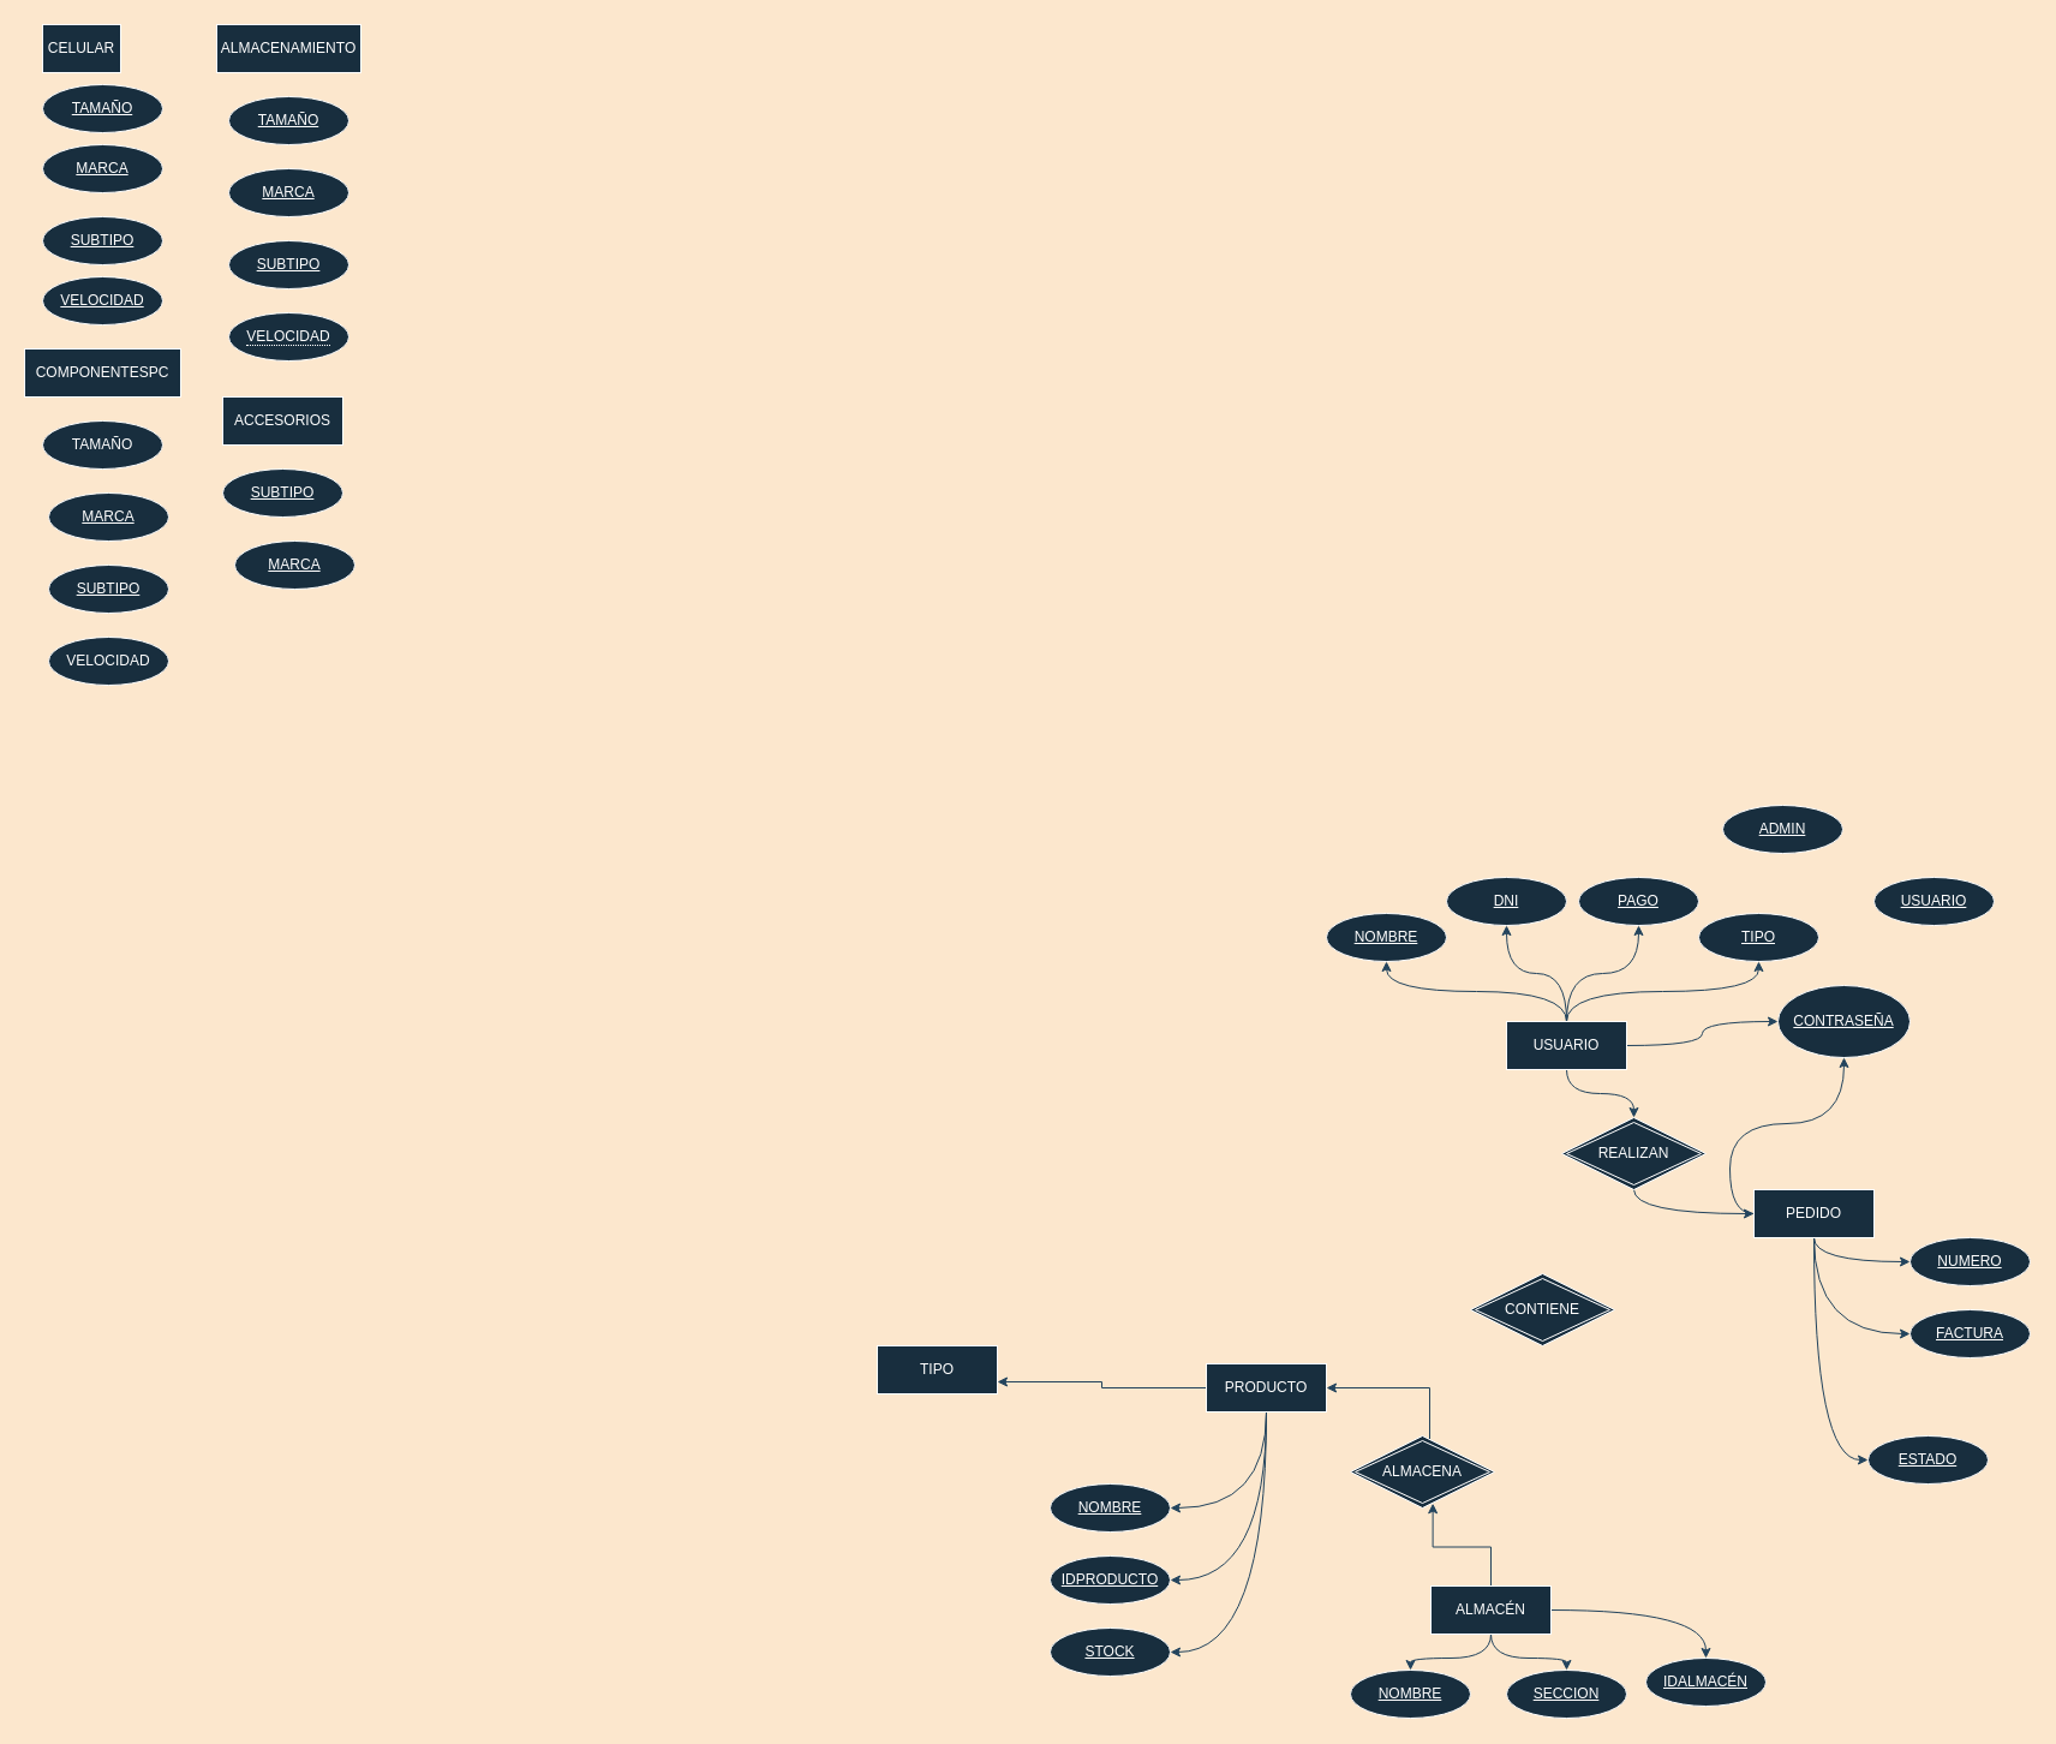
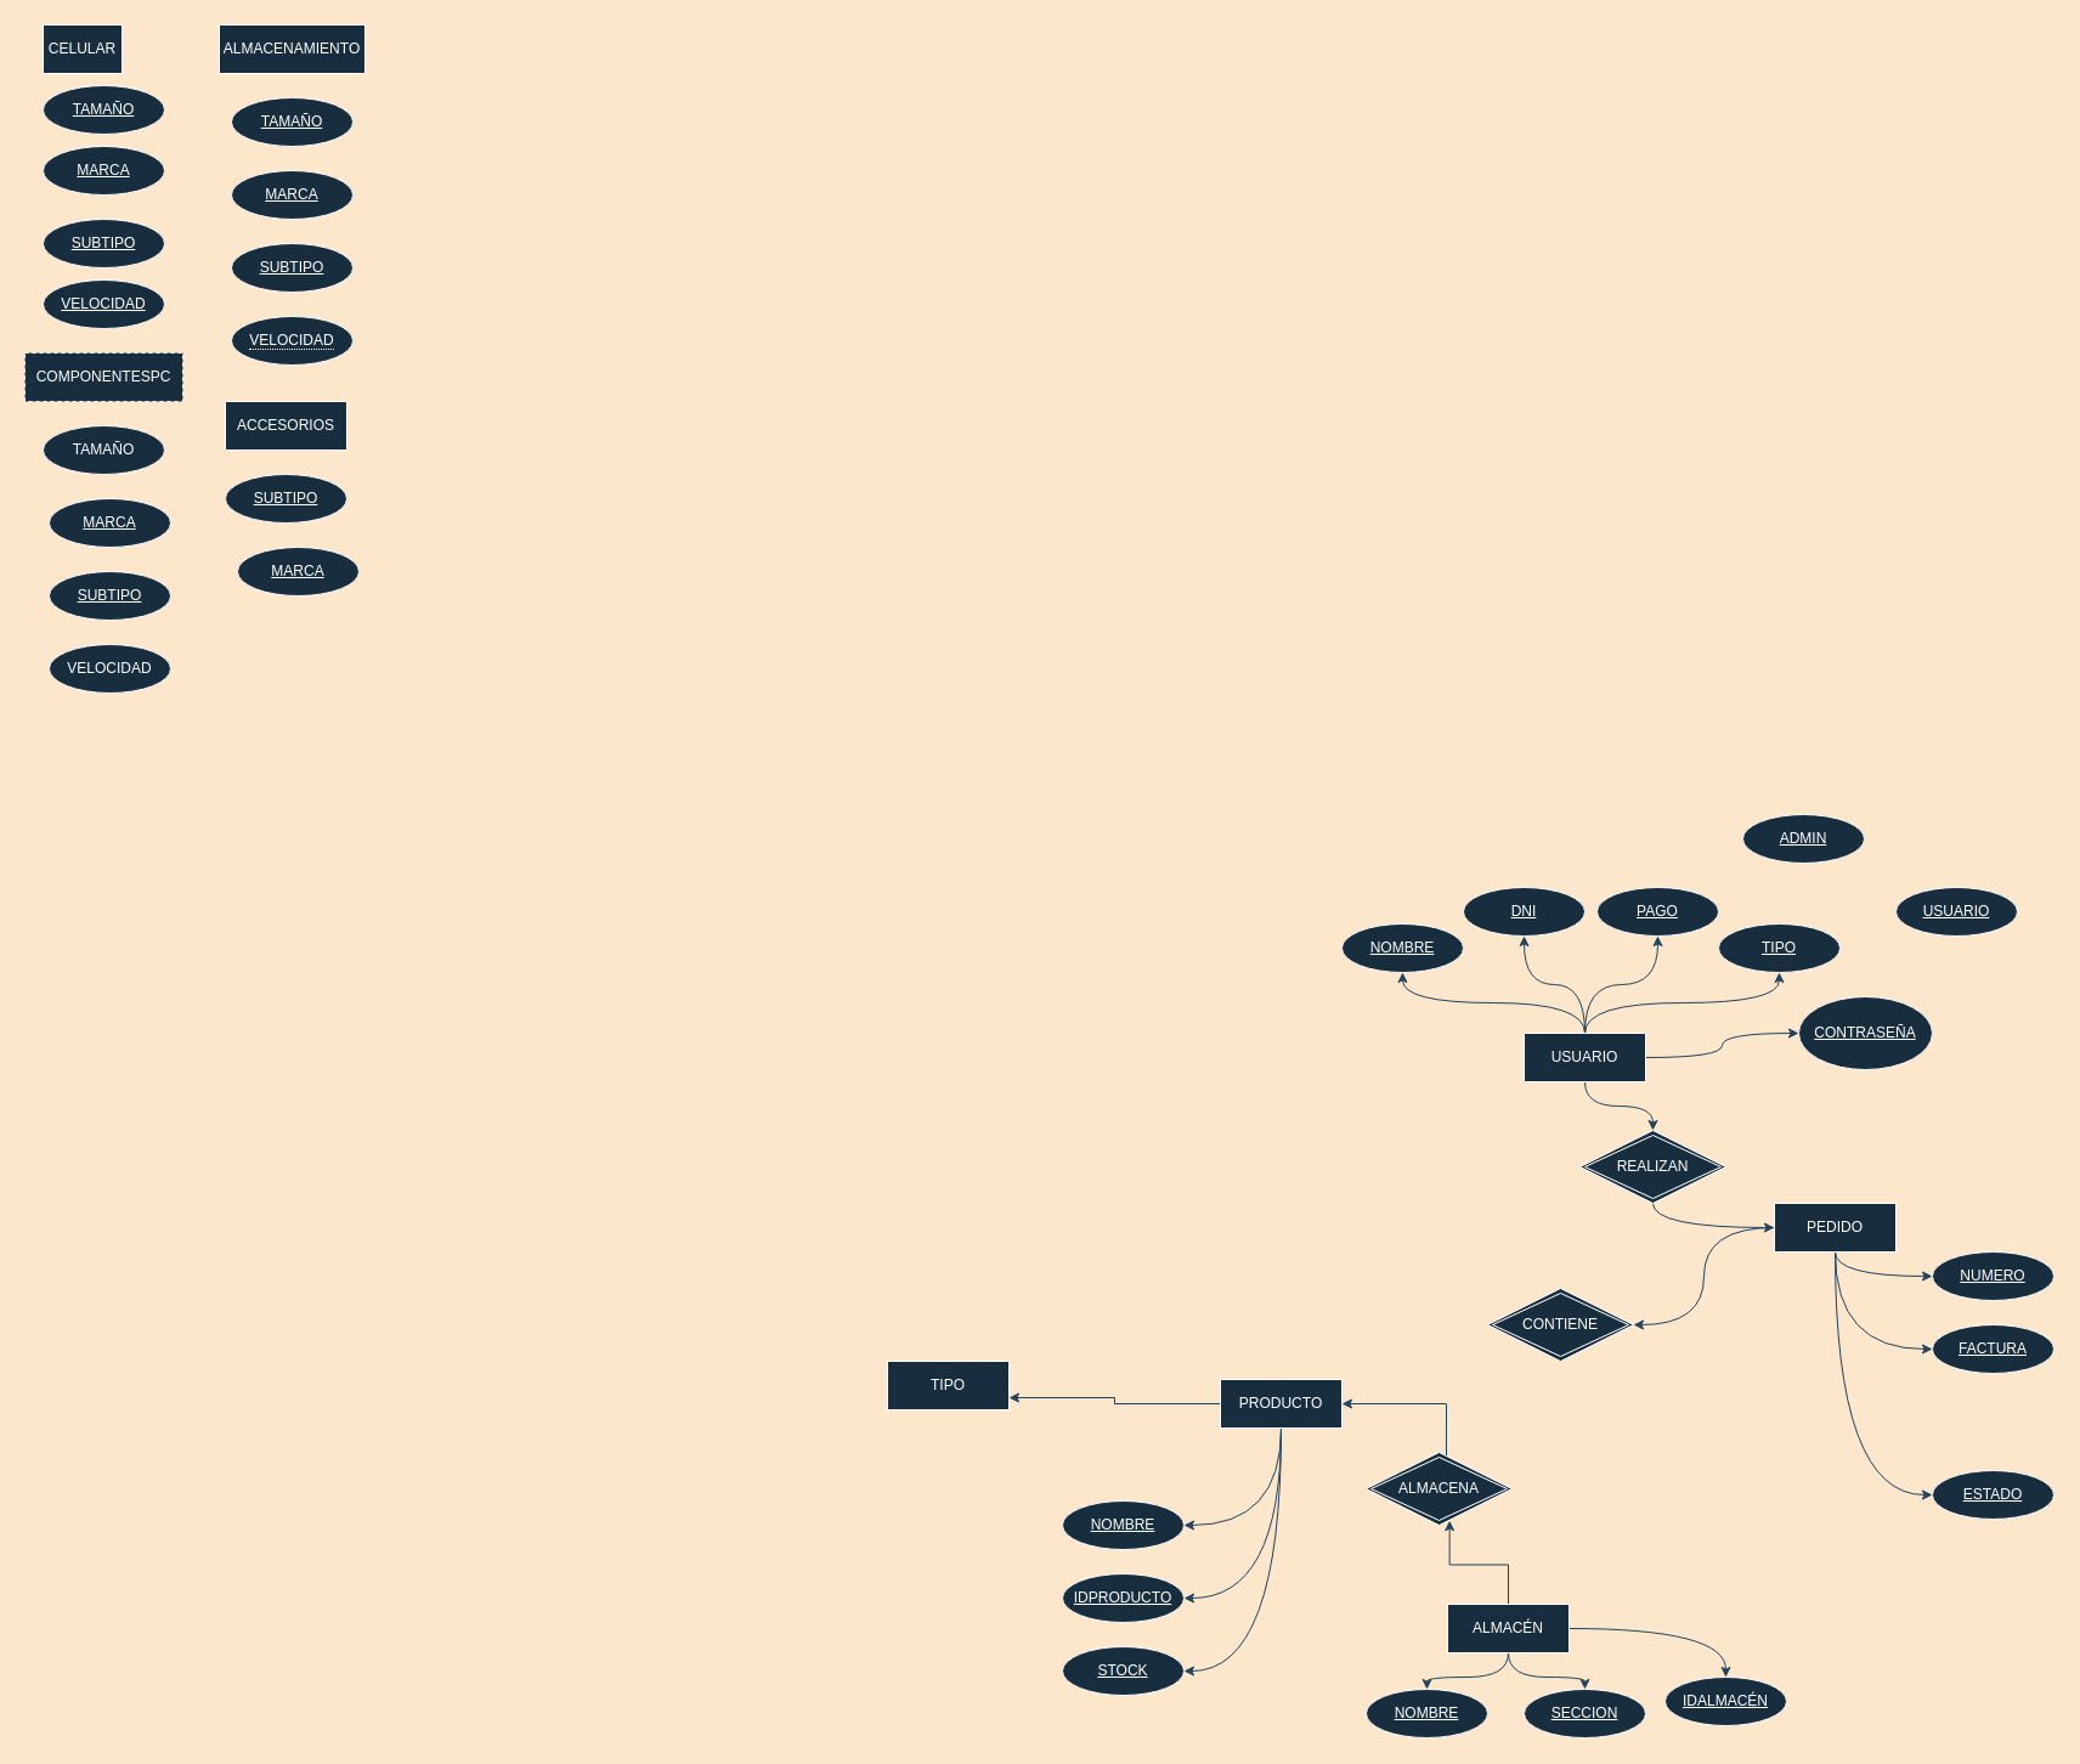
- <mxCell id="41" value="COMPONENTESPC" style="whiteSpace=wrap;html=1;align=center;fillColor=#182E3E;strokeColor=#FFFFFF;fontColor=#FFFFFF;labelBackgroundColor=none;" parent="1" vertex="1"><mxGeometry x="20" y="290" width="130" height="40" as="geometry" /></mxCell>
+ <mxCell id="41" value="COMPONENTESPC" style="whiteSpace=wrap;html=1;align=center;fillColor=#182E3E;strokeColor=#FFFFFF;fontColor=#FFFFFF;labelBackgroundColor=none;dashed=1;" parent="1" vertex="1"><mxGeometry x="20" y="290" width="130" height="40" as="geometry" /></mxCell>
- <mxCell id="15" style="edgeStyle=orthogonalEdgeStyle;curved=1;rounded=0;orthogonalLoop=1;jettySize=auto;html=1;exitX=0;exitY=0.5;exitDx=0;exitDy=0;strokeColor=#23445D;labelBackgroundColor=none;fontColor=default;" parent="1" source="16" target="59" edge="1"><mxGeometry relative="1" as="geometry" /></mxCell>
+ <mxCell id="15" style="edgeStyle=orthogonalEdgeStyle;curved=1;rounded=0;orthogonalLoop=1;jettySize=auto;html=1;exitX=0;exitY=0.5;exitDx=0;exitDy=0;entryX=1;entryY=0.5;entryDx=0;entryDy=0;strokeColor=#23445D;labelBackgroundColor=none;fontColor=default;" parent="1" source="16" target="58" edge="1"><mxGeometry relative="1" as="geometry" /></mxCell>
- <mxCell id="53" value="ESTADO" style="ellipse;whiteSpace=wrap;html=1;align=center;fontStyle=4;fillColor=#182E3E;strokeColor=#FFFFFF;fontColor=#FFFFFF;labelBackgroundColor=none;" parent="1" vertex="1"><mxGeometry x="1555" y="1195" width="100" height="40" as="geometry" /></mxCell>
+ <mxCell id="53" value="ESTADO" style="ellipse;whiteSpace=wrap;html=1;align=center;fontStyle=4;fillColor=#182E3E;strokeColor=#FFFFFF;fontColor=#FFFFFF;labelBackgroundColor=none;" parent="1" vertex="1"><mxGeometry x="1590" y="1210" width="100" height="40" as="geometry" /></mxCell>
